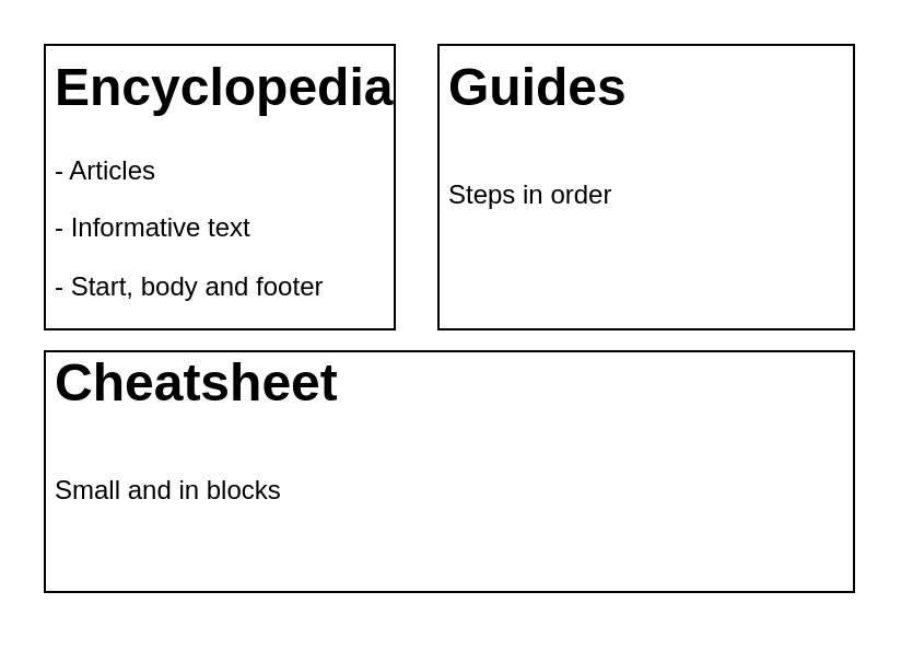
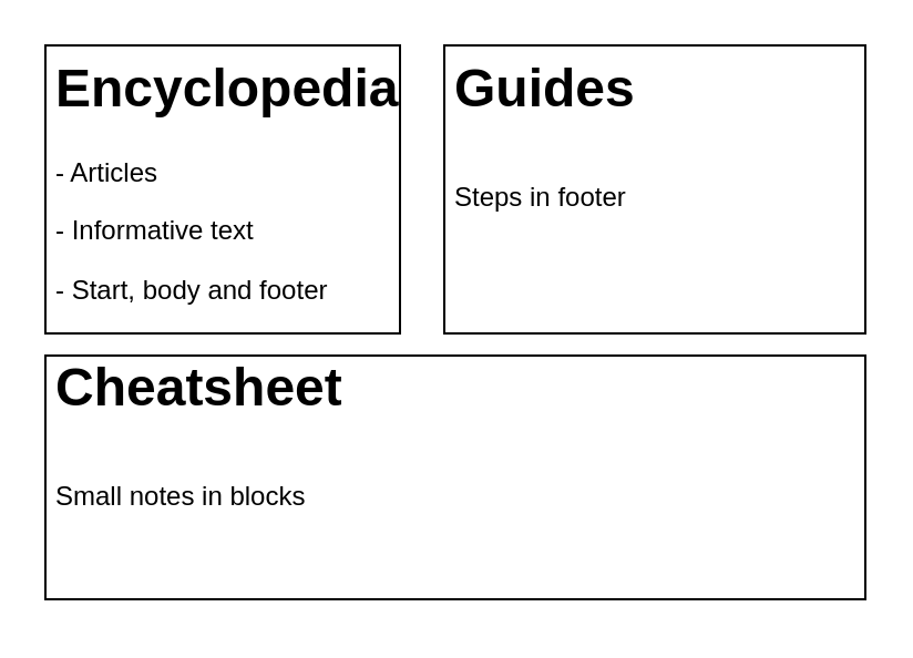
- <mxCell id="7" value="&lt;h1&gt;Guides&lt;/h1&gt;&lt;h1&gt;&lt;span style=&quot;font-size: 12px; font-weight: 400;&quot;&gt;Steps in order&lt;/span&gt;&lt;/h1&gt;" style="text;html=1;strokeColor=none;fillColor=none;spacing=5;spacingTop=-20;whiteSpace=wrap;overflow=hidden;rounded=0;fontSize=12;" parent="1" vertex="1"><mxGeometry x="200" y="20" width="190" height="120" as="geometry" /></mxCell>
+ <mxCell id="7" value="&lt;h1&gt;Guides&lt;/h1&gt;&lt;h1&gt;&lt;span style=&quot;font-size: 12px; font-weight: 400;&quot;&gt;Steps in footer&lt;/span&gt;&lt;/h1&gt;" style="text;html=1;strokeColor=none;fillColor=none;spacing=5;spacingTop=-20;whiteSpace=wrap;overflow=hidden;rounded=0;fontSize=12;" parent="1" vertex="1"><mxGeometry x="200" y="20" width="190" height="120" as="geometry" /></mxCell>
- <mxCell id="6" value="&lt;h1&gt;&lt;span style=&quot;background-color: initial;&quot;&gt;Cheatsheet&lt;/span&gt;&lt;/h1&gt;&lt;h1&gt;&lt;span style=&quot;background-color: initial; font-size: 12px; font-weight: normal;&quot;&gt;Small and in blocks&lt;/span&gt;&lt;br&gt;&lt;/h1&gt;" style="text;html=1;strokeColor=none;fillColor=none;spacing=5;spacingTop=-20;whiteSpace=wrap;overflow=hidden;rounded=0;fontSize=12;" parent="1" vertex="1"><mxGeometry x="20" y="155" width="370" height="120" as="geometry" /></mxCell>
+ <mxCell id="6" value="&lt;h1&gt;&lt;span style=&quot;background-color: initial;&quot;&gt;Cheatsheet&lt;/span&gt;&lt;/h1&gt;&lt;h1&gt;&lt;span style=&quot;background-color: initial; font-size: 12px; font-weight: normal;&quot;&gt;Small notes in blocks&lt;/span&gt;&lt;br&gt;&lt;/h1&gt;" style="text;html=1;strokeColor=none;fillColor=none;spacing=5;spacingTop=-20;whiteSpace=wrap;overflow=hidden;rounded=0;fontSize=12;" parent="1" vertex="1"><mxGeometry x="20" y="155" width="370" height="120" as="geometry" /></mxCell>
